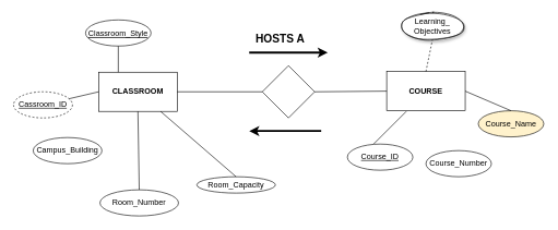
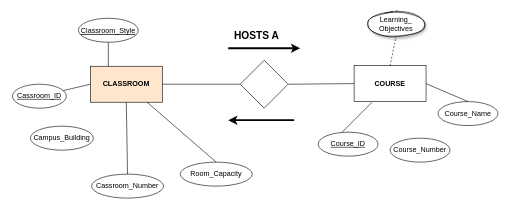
- <mxCell id="2" value="CLASSROOM" style="rounded=0;whiteSpace=wrap;html=1;fontStyle=1" parent="1" vertex="1"><mxGeometry x="150" y="110" width="120" height="60" as="geometry" /></mxCell>
+ <mxCell id="2" value="CLASSROOM" style="rounded=0;whiteSpace=wrap;html=1;fontStyle=1;fillColor=#ffe6cc;" parent="1" vertex="1"><mxGeometry x="150" y="110" width="120" height="60" as="geometry" /></mxCell>
- <mxCell id="4" value="&lt;u&gt;Cassroom_ID&lt;/u&gt;" style="ellipse;whiteSpace=wrap;html=1;dashed=1;" parent="1" vertex="1"><mxGeometry x="20" y="140" width="90" height="40" as="geometry" /></mxCell>
+ <mxCell id="4" value="&lt;u&gt;Cassroom_ID&lt;/u&gt;" style="ellipse;whiteSpace=wrap;html=1;" parent="1" vertex="1"><mxGeometry x="20" y="140" width="90" height="40" as="geometry" /></mxCell>
- <mxCell id="22" value="Course_Name" style="ellipse;whiteSpace=wrap;html=1;align=center;fontSize=12;fillColor=#fff2cc;" vertex="1" parent="1"><mxGeometry x="730" y="169" width="100" height="40" as="geometry" /></mxCell>
+ <mxCell id="22" value="Course_Name" style="ellipse;whiteSpace=wrap;html=1;align=center;fontSize=12;" vertex="1" parent="1"><mxGeometry x="730" y="169" width="100" height="40" as="geometry" /></mxCell>
- <mxCell id="8" value="Room_Capacity" style="ellipse;whiteSpace=wrap;html=1;" parent="1" vertex="1"><mxGeometry x="300" y="270" width="120" height="25" as="geometry" /></mxCell>
+ <mxCell id="8" value="Room_Capacity" style="ellipse;whiteSpace=wrap;html=1;" parent="1" vertex="1"><mxGeometry x="300" y="270" width="120" height="40" as="geometry" /></mxCell>
- <mxCell id="7" value="Room_Number" style="ellipse;whiteSpace=wrap;html=1;" parent="1" vertex="1"><mxGeometry x="152" y="290" width="120" height="40" as="geometry" /></mxCell>
+ <mxCell id="7" value="Cassroom_Number" style="ellipse;whiteSpace=wrap;html=1;" parent="1" vertex="1"><mxGeometry x="152" y="290" width="120" height="40" as="geometry" /></mxCell>
